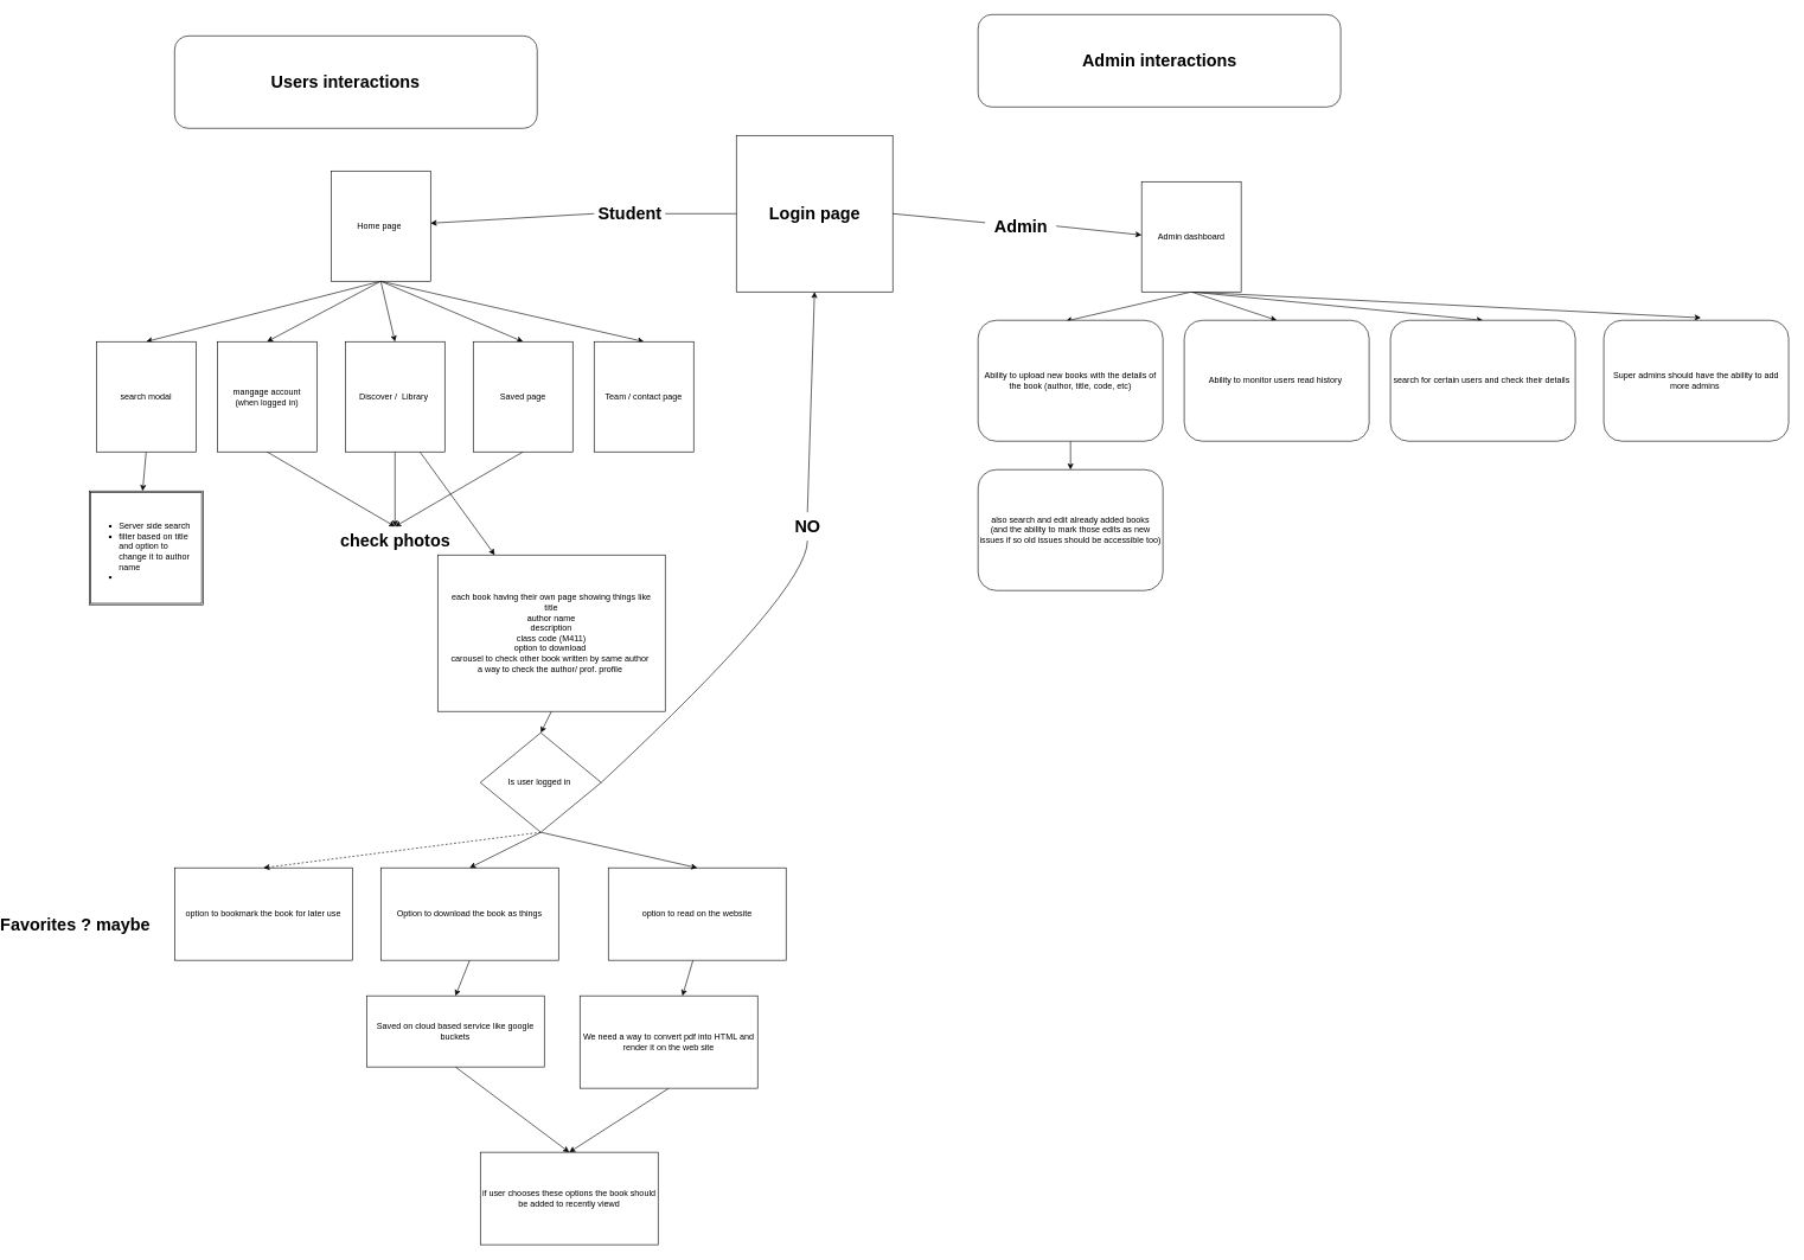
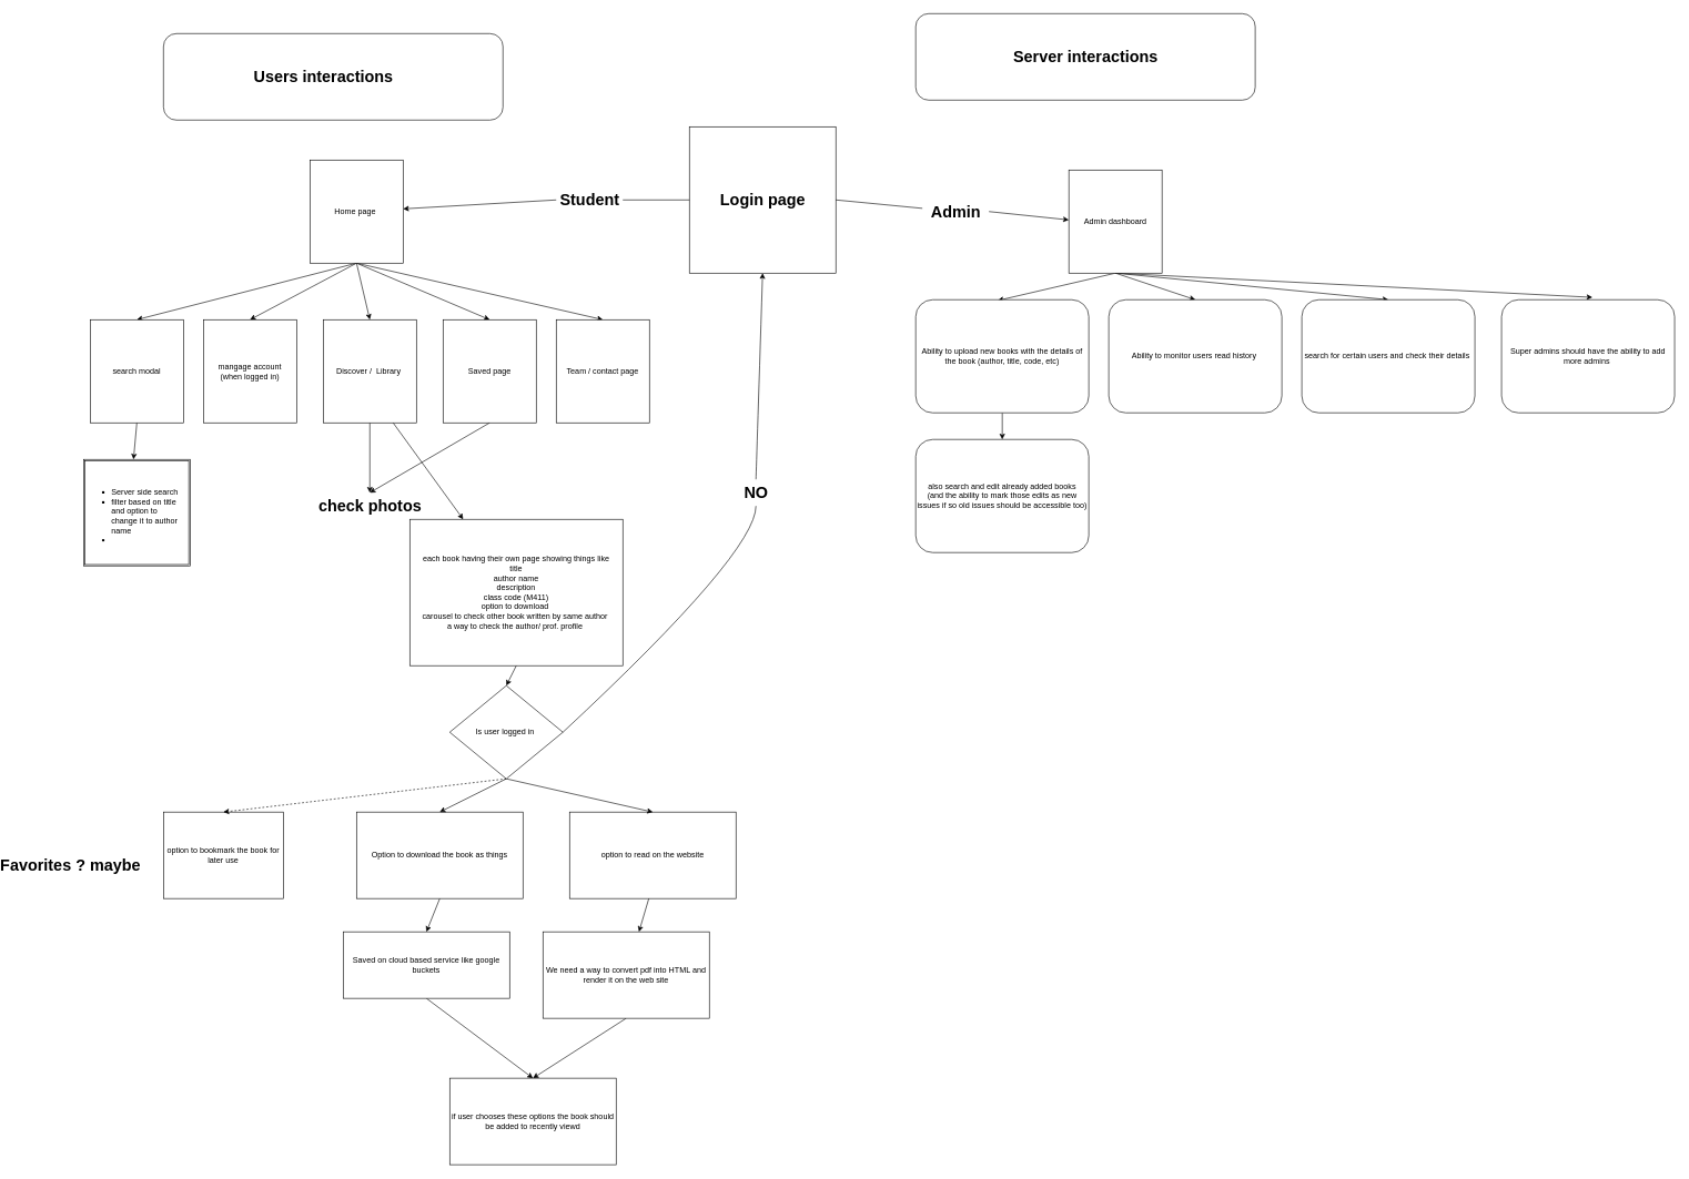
- <mxCell id="28" value="Admin interactions" style="text;strokeColor=none;fillColor=none;html=1;fontSize=24;fontStyle=1;verticalAlign=middle;align=center;" vertex="1" parent="26"><mxGeometry x="45" y="20" width="420" height="90" as="geometry" /></mxCell>
+ <mxCell id="28" value="Server interactions" style="text;strokeColor=none;fillColor=none;html=1;fontSize=24;fontStyle=1;verticalAlign=middle;align=center;" vertex="1" parent="26"><mxGeometry x="45" y="20" width="420" height="90" as="geometry" /></mxCell>
- <mxCell id="11" style="edgeStyle=none;html=1;exitX=0.5;exitY=1;exitDx=0;exitDy=0;entryX=0.5;entryY=0;entryDx=0;entryDy=0;" edge="1" parent="1" source="12" target="20"><mxGeometry relative="1" as="geometry" /></mxCell>
- <mxCell id="33" value="option to bookmark the book for later use" style="rounded=0;whiteSpace=wrap;html=1;" vertex="1" parent="1"><mxGeometry x="210" y="1220" width="250" height="130" as="geometry" /></mxCell>
+ <mxCell id="33" value="option to bookmark the book for later use" style="rounded=0;whiteSpace=wrap;html=1;" vertex="1" parent="1"><mxGeometry x="210" y="1220" width="180" height="130" as="geometry" /></mxCell>
